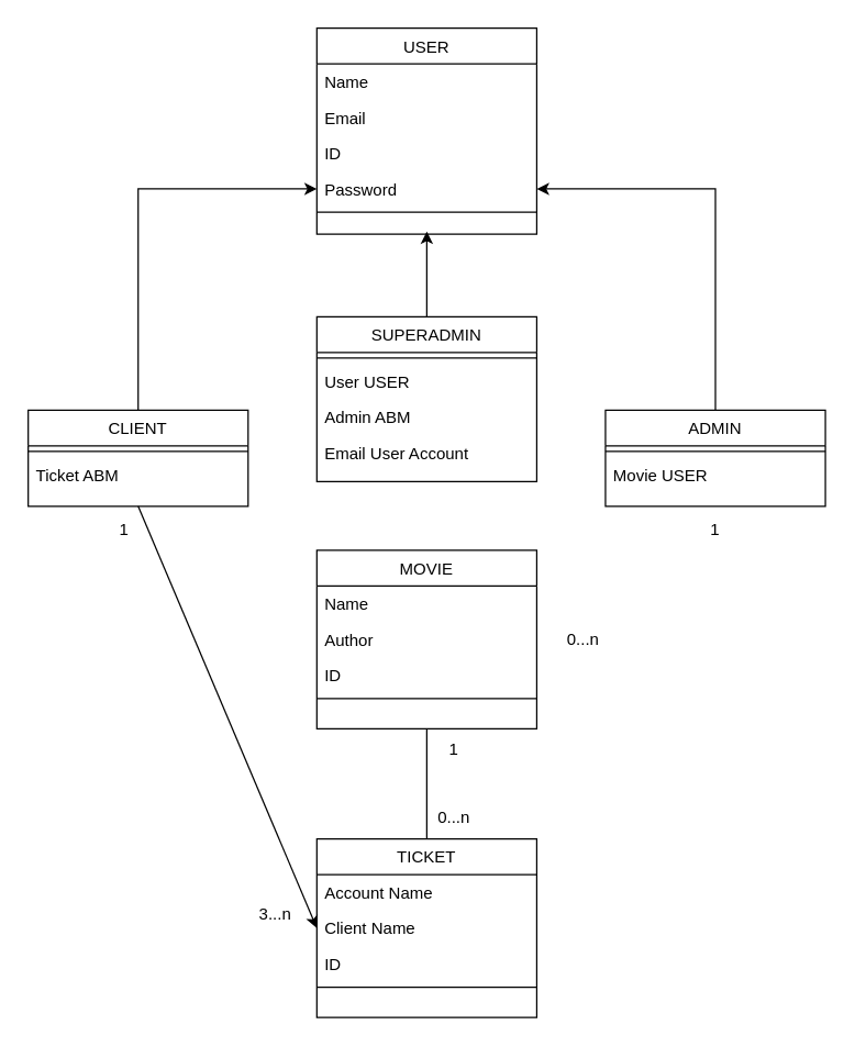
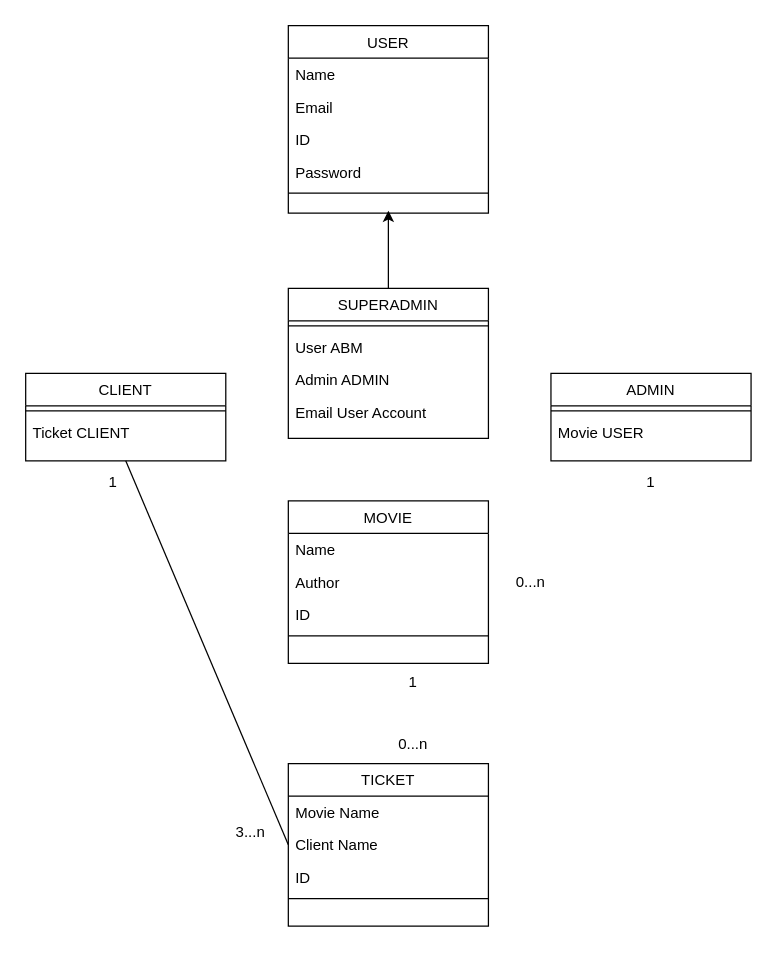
- <mxCell id="14" value="" style="endArrow=classic;html=1;rounded=0;entryX=0;entryY=0.5;entryDx=0;entryDy=0;exitX=0.5;exitY=0;exitDx=0;exitDy=0;" edge="1" parent="1" source="10" target="38"><mxGeometry width="50" height="50" relative="1" as="geometry"><mxPoint x="460" y="270" as="sourcePoint" /><mxPoint x="230" y="147" as="targetPoint" /><Array as="points"><mxPoint x="100" y="137" /></Array></mxGeometry></mxCell>
- <mxCell id="13" value="" style="endArrow=classic;html=1;rounded=0;entryX=1;entryY=0.5;entryDx=0;entryDy=0;exitX=0.5;exitY=0;exitDx=0;exitDy=0;" edge="1" parent="1" source="7" target="38"><mxGeometry width="50" height="50" relative="1" as="geometry"><mxPoint x="460" y="270" as="sourcePoint" /><mxPoint x="390" y="147" as="targetPoint" /><Array as="points"><mxPoint x="520" y="137" /></Array></mxGeometry></mxCell>
- <mxCell id="4" value="User USER" style="text;align=left;verticalAlign=top;spacingLeft=4;spacingRight=4;overflow=hidden;rotatable=0;points=[[0,0.5],[1,0.5]];portConstraint=eastwest;" parent="2" vertex="1"><mxGeometry y="34" width="160" height="26" as="geometry" /></mxCell>
+ <mxCell id="4" value="User ABM" style="text;align=left;verticalAlign=top;spacingLeft=4;spacingRight=4;overflow=hidden;rotatable=0;points=[[0,0.5],[1,0.5]];portConstraint=eastwest;" parent="2" vertex="1"><mxGeometry y="34" width="160" height="26" as="geometry" /></mxCell>
- <mxCell id="5" value="Admin ABM" style="text;align=left;verticalAlign=top;spacingLeft=4;spacingRight=4;overflow=hidden;rotatable=0;points=[[0,0.5],[1,0.5]];portConstraint=eastwest;" vertex="1" parent="2"><mxGeometry y="60" width="160" height="26" as="geometry" /></mxCell>
+ <mxCell id="5" value="Admin ADMIN" style="text;align=left;verticalAlign=top;spacingLeft=4;spacingRight=4;overflow=hidden;rotatable=0;points=[[0,0.5],[1,0.5]];portConstraint=eastwest;" vertex="1" parent="2"><mxGeometry y="60" width="160" height="26" as="geometry" /></mxCell>
- <mxCell id="12" value="Ticket ABM" style="text;align=left;verticalAlign=top;spacingLeft=4;spacingRight=4;overflow=hidden;rotatable=0;points=[[0,0.5],[1,0.5]];portConstraint=eastwest;" vertex="1" parent="10"><mxGeometry y="34" width="160" height="26" as="geometry" /></mxCell>
+ <mxCell id="12" value="Ticket CLIENT" style="text;align=left;verticalAlign=top;spacingLeft=4;spacingRight=4;overflow=hidden;rotatable=0;points=[[0,0.5],[1,0.5]];portConstraint=eastwest;" vertex="1" parent="10"><mxGeometry y="34" width="160" height="26" as="geometry" /></mxCell>
- <mxCell id="28" value="" style="endArrow=none;html=1;rounded=0;entryX=0.5;entryY=1;entryDx=0;entryDy=0;exitX=0.5;exitY=0;exitDx=0;exitDy=0;" edge="1" parent="1" source="21" target="16"><mxGeometry width="50" height="50" relative="1" as="geometry"><mxPoint x="460" y="560" as="sourcePoint" /><mxPoint x="510" y="510" as="targetPoint" /></mxGeometry></mxCell>
- <mxCell id="22" value="Account Name" style="text;align=left;verticalAlign=top;spacingLeft=4;spacingRight=4;overflow=hidden;rotatable=0;points=[[0,0.5],[1,0.5]];portConstraint=eastwest;" vertex="1" parent="21"><mxGeometry y="26" width="160" height="26" as="geometry" /></mxCell>
+ <mxCell id="22" value="Movie Name" style="text;align=left;verticalAlign=top;spacingLeft=4;spacingRight=4;overflow=hidden;rotatable=0;points=[[0,0.5],[1,0.5]];portConstraint=eastwest;" vertex="1" parent="21"><mxGeometry y="26" width="160" height="26" as="geometry" /></mxCell>
- <mxCell id="31" value="" style="endArrow=classic;html=1;rounded=0;exitX=0.5;exitY=1;exitDx=0;exitDy=0;entryX=0;entryY=0.5;entryDx=0;entryDy=0;" edge="1" parent="1" source="10" target="23"><mxGeometry width="50" height="50" relative="1" as="geometry"><mxPoint x="460" y="560" as="sourcePoint" /><mxPoint x="510" y="510" as="targetPoint" /></mxGeometry></mxCell>
+ <mxCell id="31" value="" style="endArrow=none;html=1;rounded=0;exitX=0.5;exitY=1;exitDx=0;exitDy=0;entryX=0;entryY=0.5;entryDx=0;entryDy=0;" edge="1" parent="1" source="10" target="23"><mxGeometry width="50" height="50" relative="1" as="geometry"><mxPoint x="460" y="560" as="sourcePoint" /><mxPoint x="510" y="510" as="targetPoint" /></mxGeometry></mxCell>
